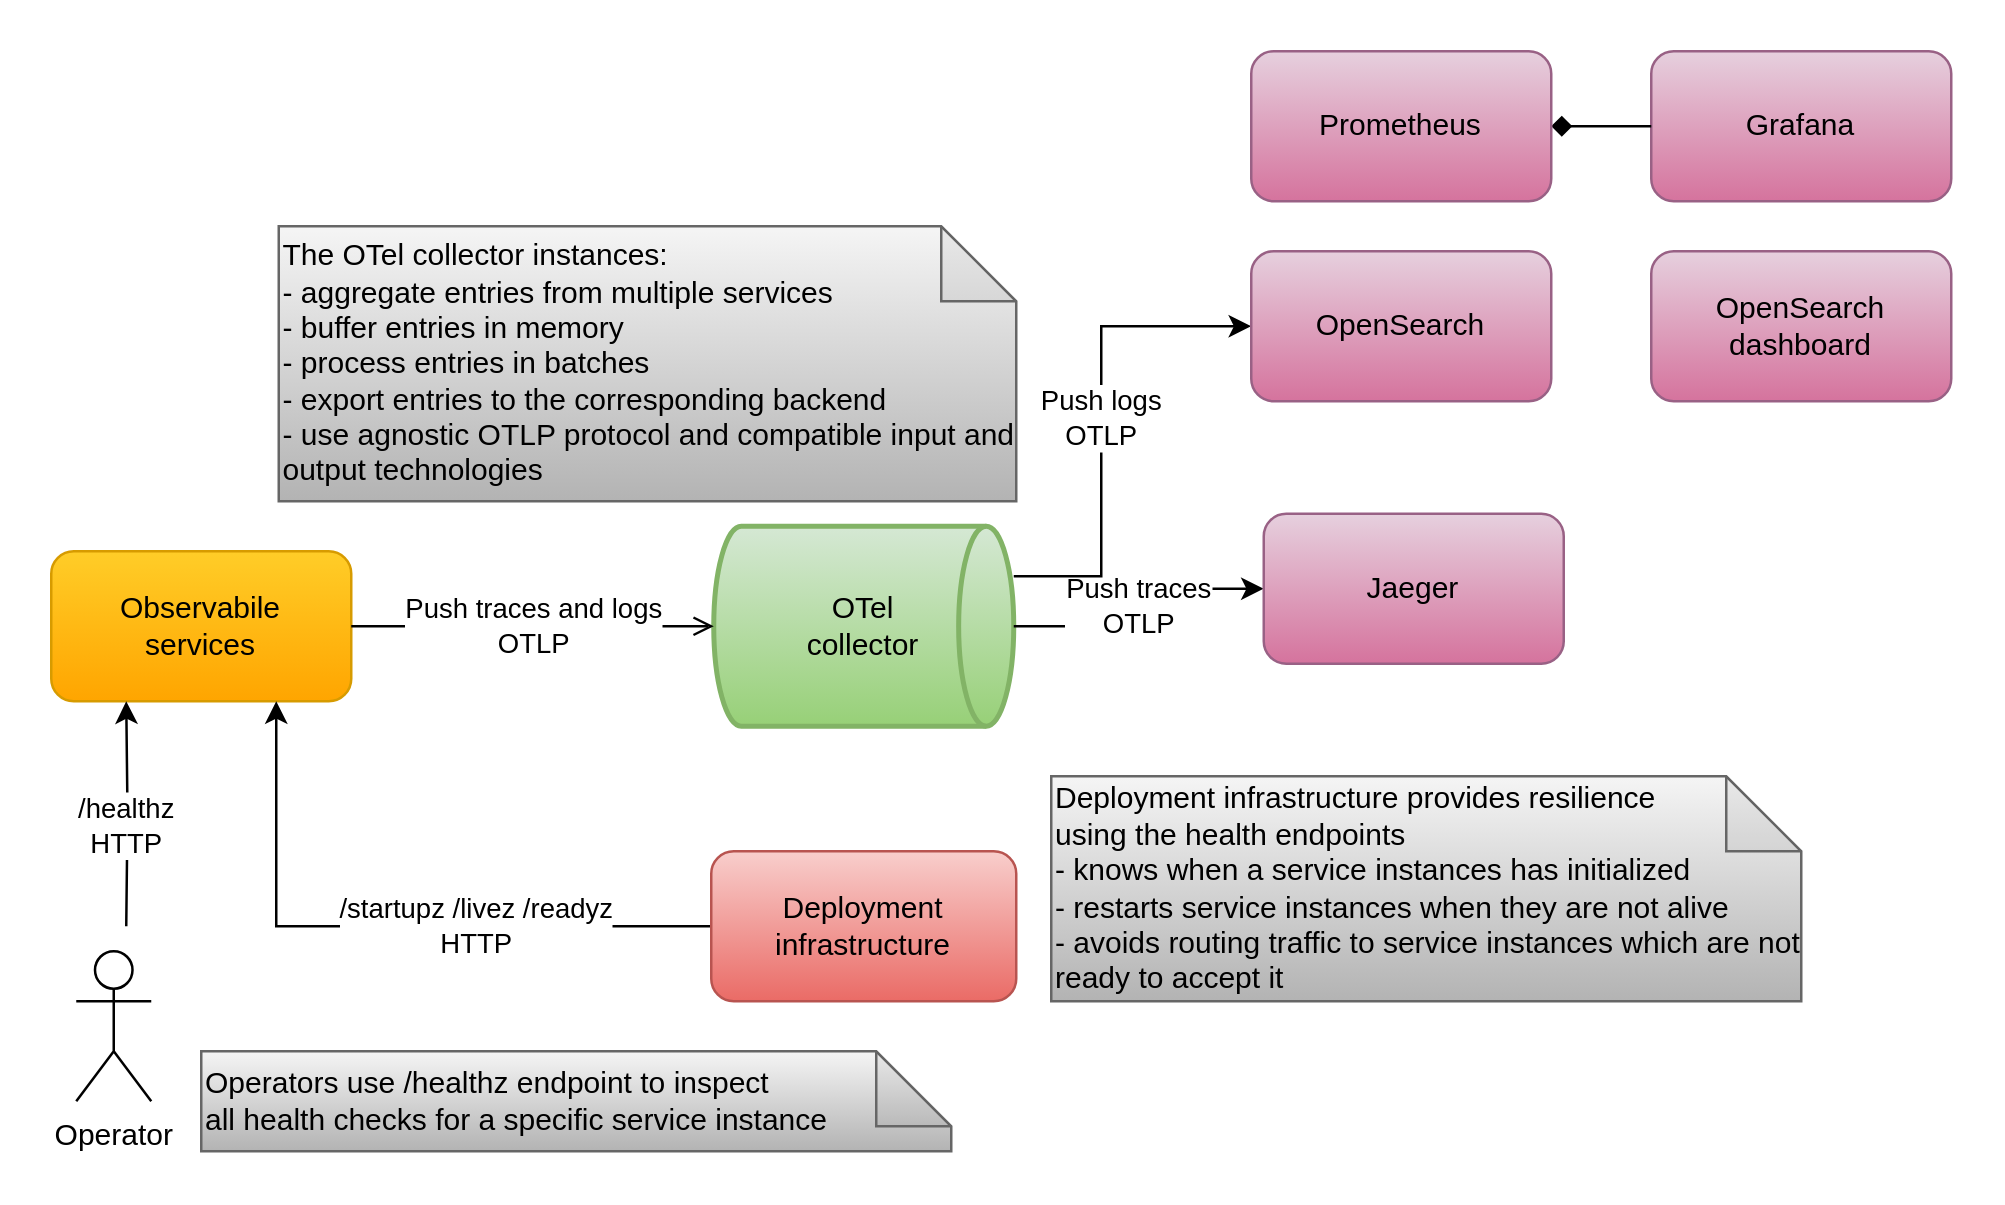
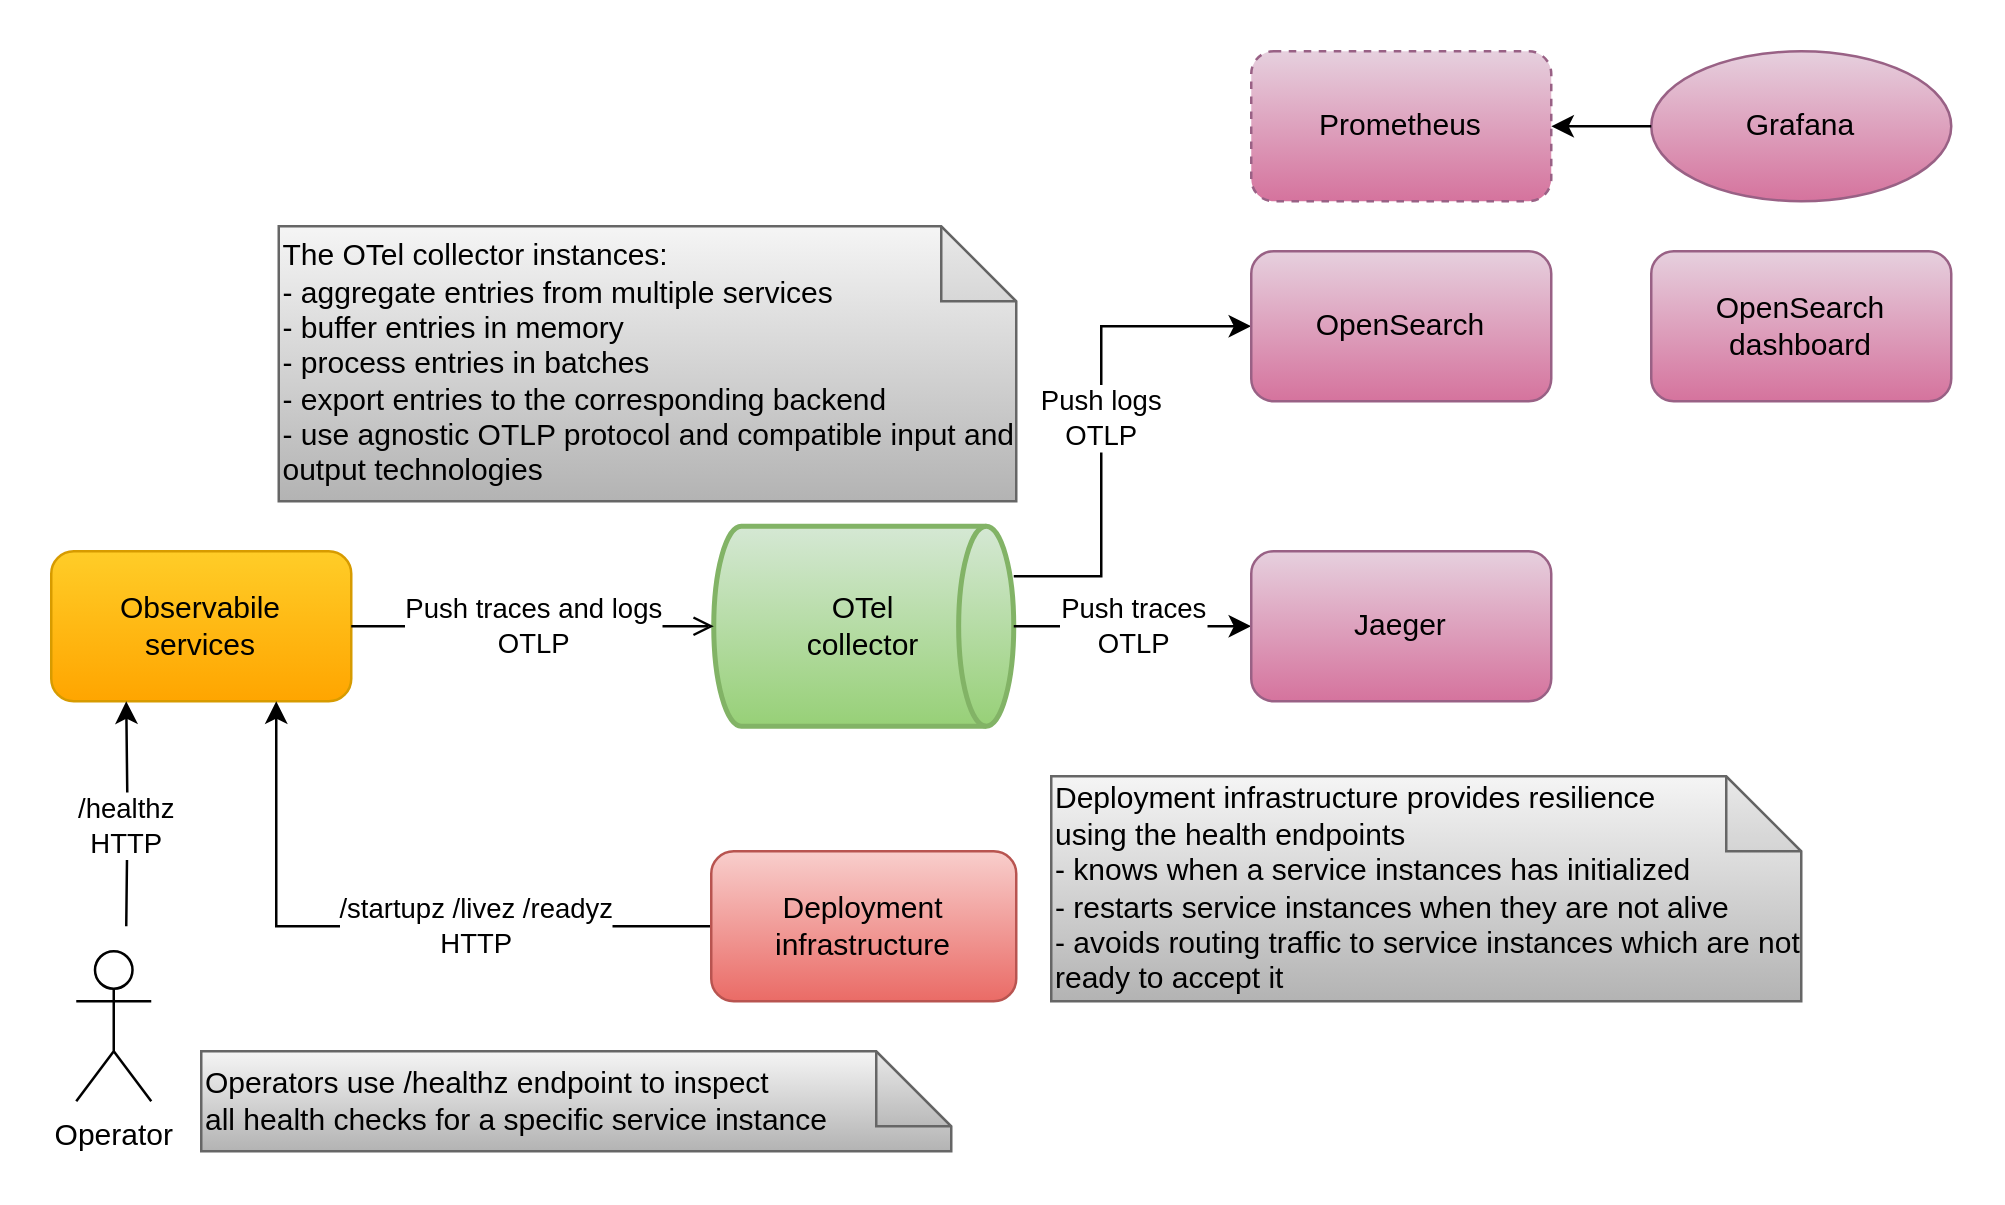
- <mxCell id="11" value="Prometheus" style="rounded=1;whiteSpace=wrap;html=1;fillColor=#e6d0de;gradientColor=#d5739d;strokeColor=#996185;" vertex="1" parent="1"><mxGeometry x="500" y="20" width="120" height="60" as="geometry" /></mxCell>
+ <mxCell id="11" value="Prometheus" style="rounded=1;whiteSpace=wrap;html=1;fillColor=#e6d0de;gradientColor=#d5739d;strokeColor=#996185;dashed=1;" vertex="1" parent="1"><mxGeometry x="500" y="20" width="120" height="60" as="geometry" /></mxCell>
- <mxCell id="7" value="" style="edgeStyle=orthogonalEdgeStyle;rounded=0;orthogonalLoop=1;jettySize=auto;html=1;entryX=1;entryY=0.5;entryDx=0;entryDy=0;endArrow=diamond;" edge="1" parent="1" source="6" target="11"><mxGeometry relative="1" as="geometry"><mxPoint x="620" y="50" as="targetPoint" /></mxGeometry></mxCell>
+ <mxCell id="7" value="" style="edgeStyle=orthogonalEdgeStyle;rounded=0;orthogonalLoop=1;jettySize=auto;html=1;entryX=1;entryY=0.5;entryDx=0;entryDy=0;" edge="1" parent="1" source="6" target="11"><mxGeometry relative="1" as="geometry"><mxPoint x="620" y="50" as="targetPoint" /></mxGeometry></mxCell>
- <mxCell id="6" value="Grafana" style="rounded=1;whiteSpace=wrap;html=1;fillColor=#e6d0de;gradientColor=#d5739d;strokeColor=#996185;" vertex="1" parent="1"><mxGeometry x="660" y="20" width="120" height="60" as="geometry" /></mxCell>
+ <mxCell id="6" value="Grafana" style="ellipse;whiteSpace=wrap;html=1;fillColor=#e6d0de;gradientColor=#d5739d;strokeColor=#996185;" vertex="1" parent="1"><mxGeometry x="660" y="20" width="120" height="60" as="geometry" /></mxCell>
- <mxCell id="13" value="Jaeger" style="rounded=1;whiteSpace=wrap;html=1;fillColor=#e6d0de;gradientColor=#d5739d;strokeColor=#996185;" vertex="1" parent="1"><mxGeometry x="505" y="205" width="120" height="60" as="geometry" /></mxCell>
+ <mxCell id="13" value="Jaeger" style="rounded=1;whiteSpace=wrap;html=1;fillColor=#e6d0de;gradientColor=#d5739d;strokeColor=#996185;" vertex="1" parent="1"><mxGeometry x="500" y="220" width="120" height="60" as="geometry" /></mxCell>
